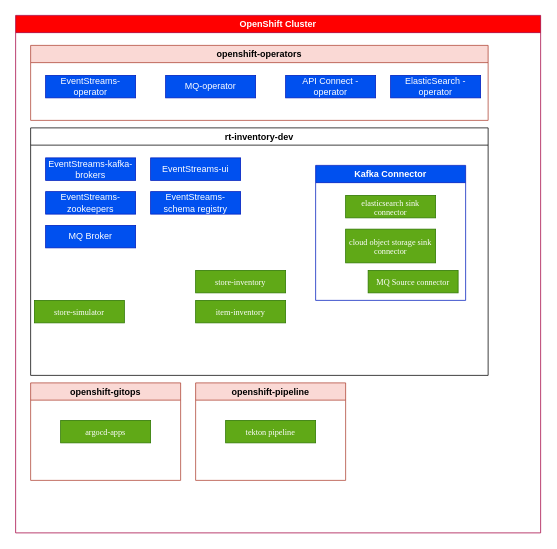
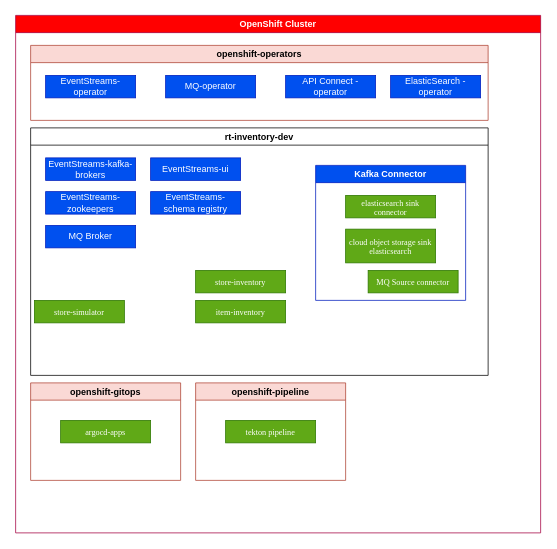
- <mxCell id="18" value="&lt;p class=&quot;p1&quot; style=&quot;margin: 0px ; font-stretch: normal ; font-size: 11px ; line-height: normal ; font-family: &amp;#34;menlo&amp;#34;&quot;&gt;&lt;span class=&quot;s1&quot;&gt;cloud object storage sink connector&lt;/span&gt;&lt;/p&gt;" style="rounded=0;whiteSpace=wrap;html=1;fillColor=#60a917;fontColor=#FFFFFF;strokeColor=#2D7600;" parent="16" vertex="1"><mxGeometry x="40" y="85" width="120" height="45" as="geometry" /></mxCell>
+ <mxCell id="18" value="&lt;p class=&quot;p1&quot; style=&quot;margin: 0px ; font-stretch: normal ; font-size: 11px ; line-height: normal ; font-family: &amp;#34;menlo&amp;#34;&quot;&gt;&lt;span class=&quot;s1&quot;&gt;cloud object storage sink elasticsearch&lt;/span&gt;&lt;/p&gt;" style="rounded=0;whiteSpace=wrap;html=1;fillColor=#60a917;fontColor=#FFFFFF;strokeColor=#2D7600;" parent="16" vertex="1"><mxGeometry x="40" y="85" width="120" height="45" as="geometry" /></mxCell>
